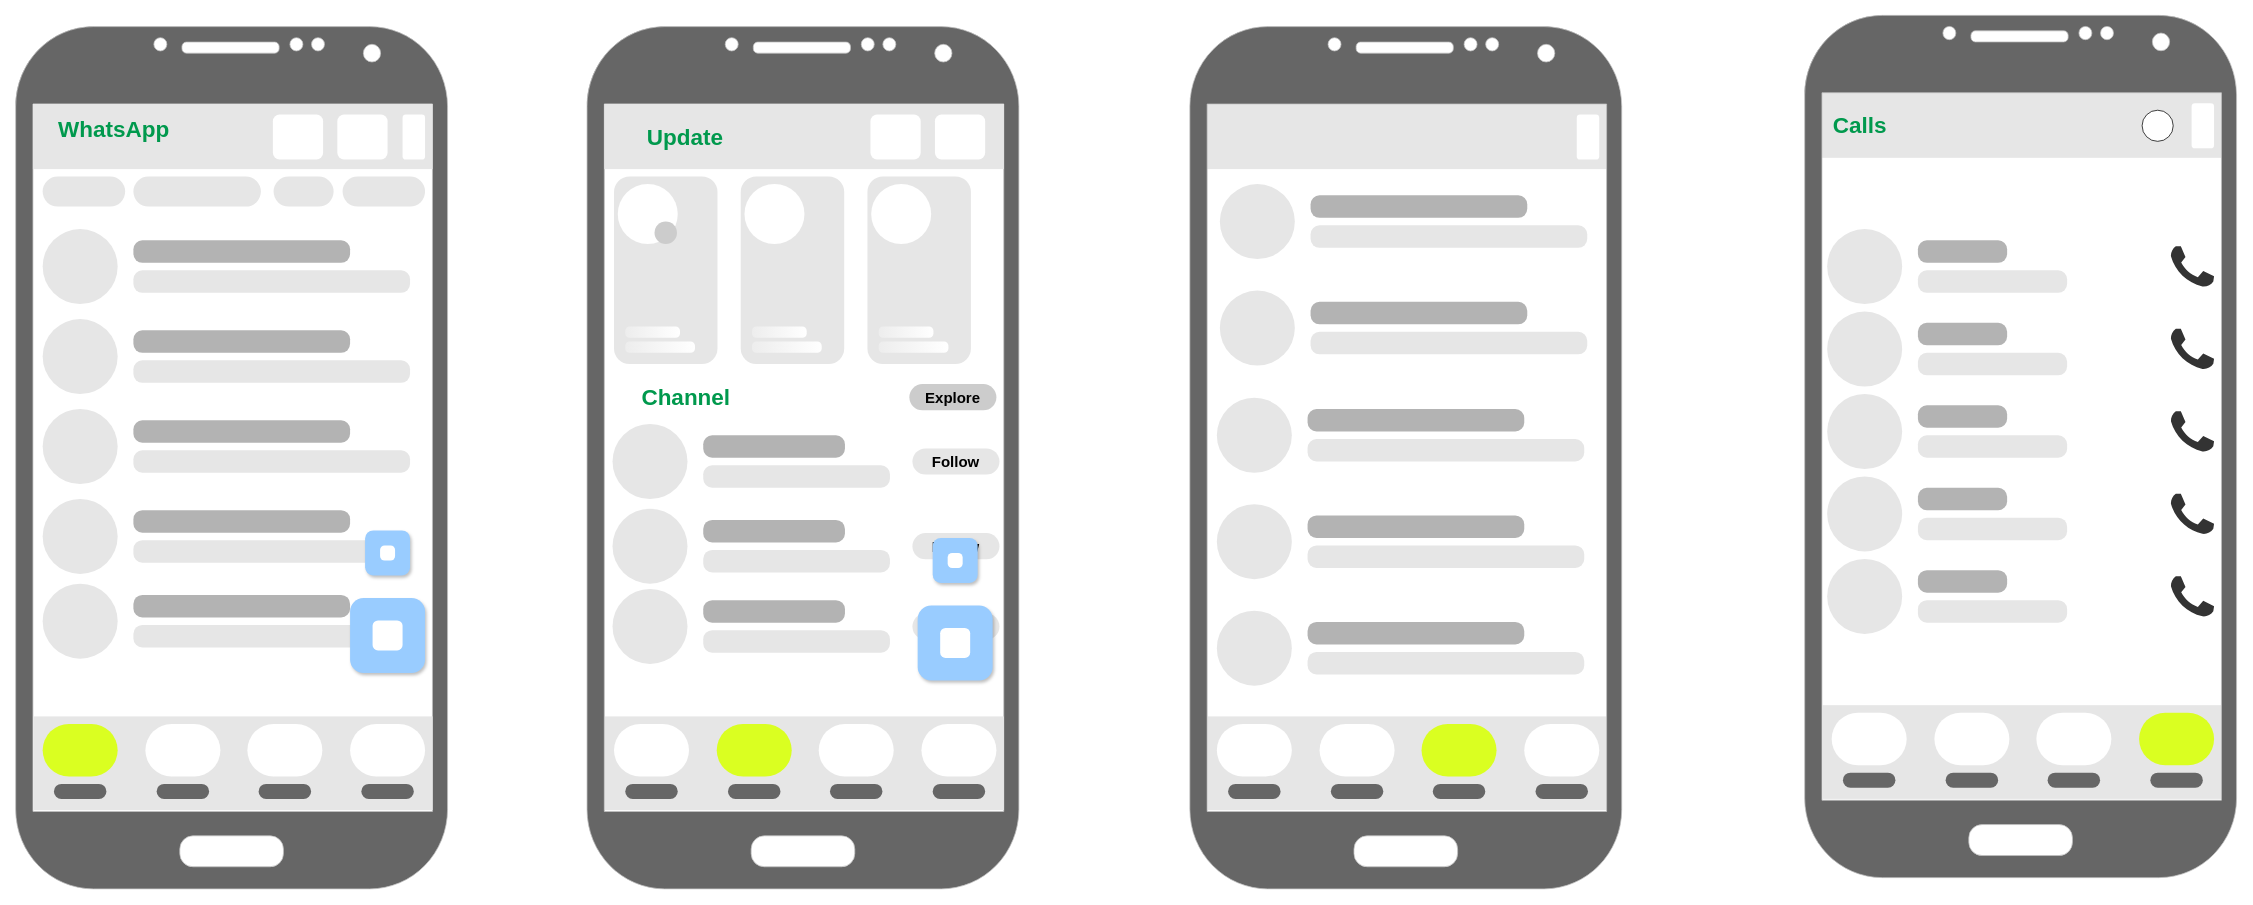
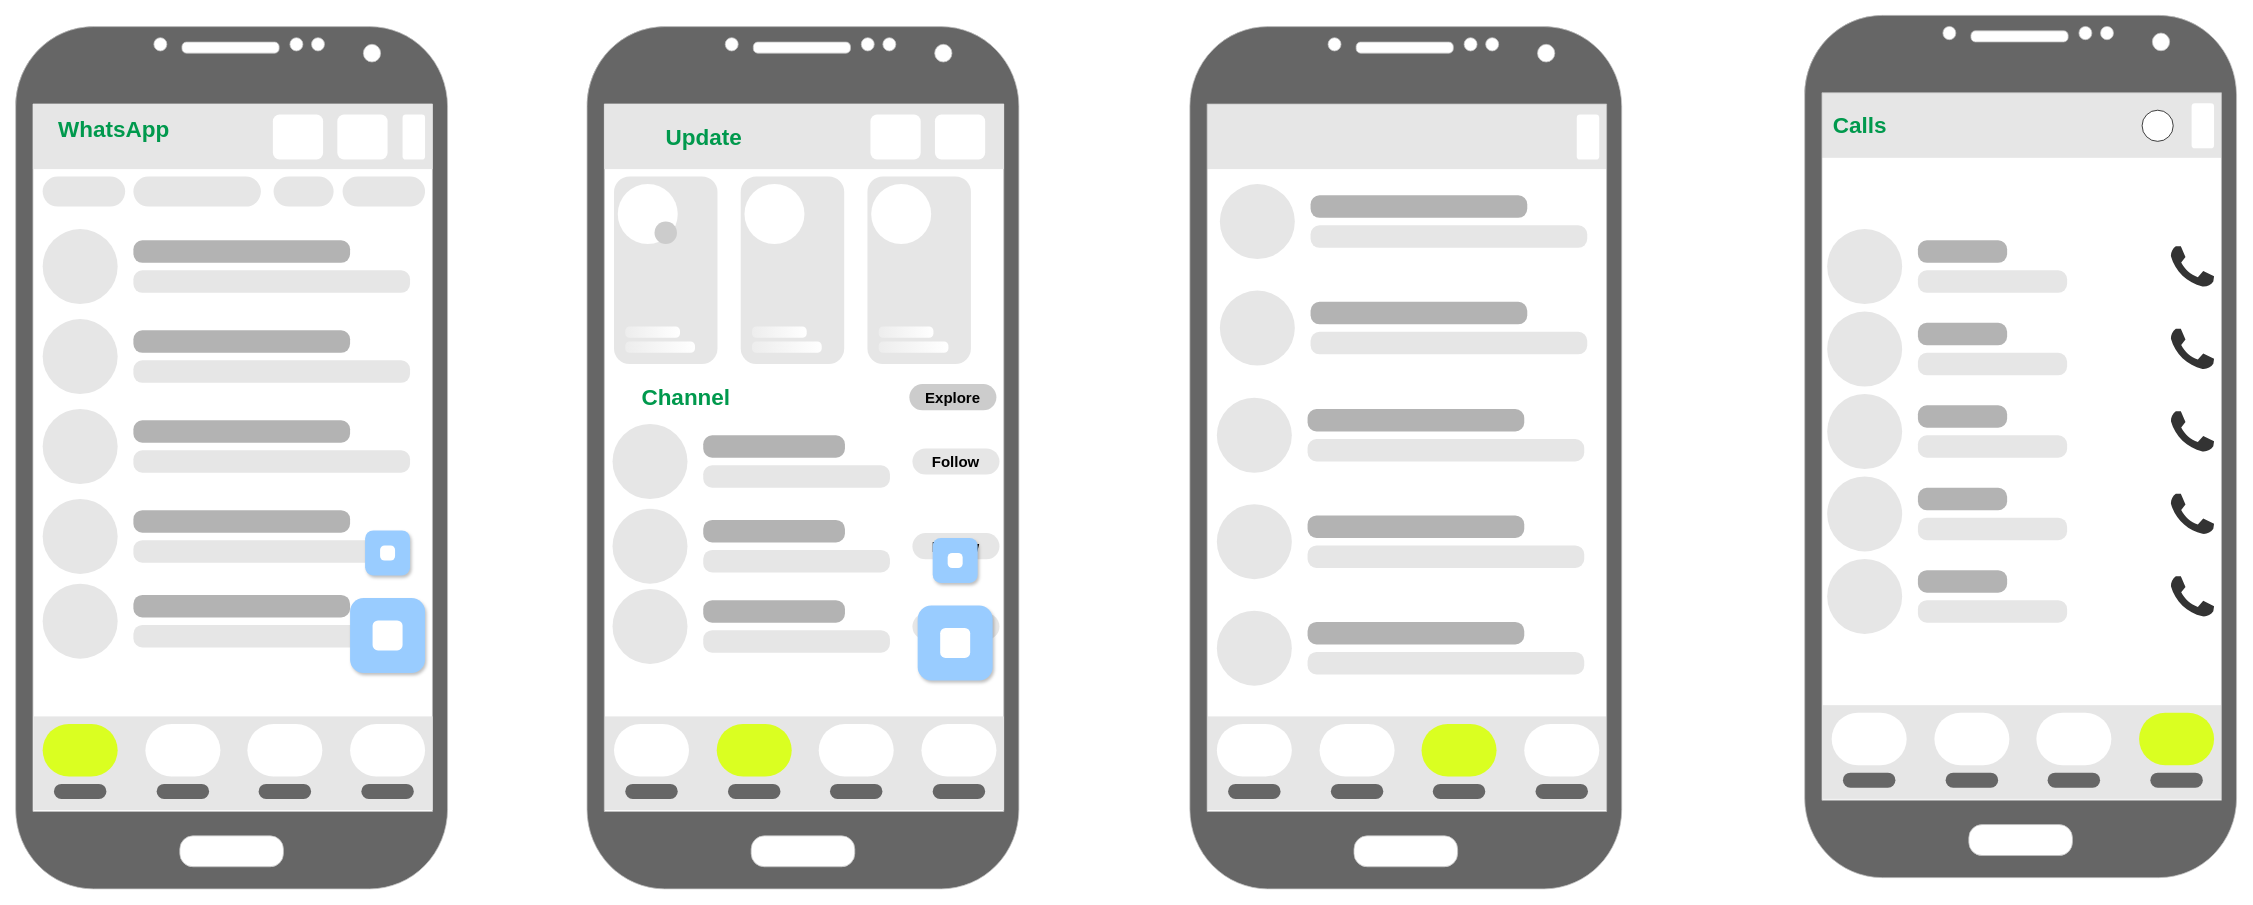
- <mxCell id="64" value="&lt;font style=&quot;font-size: 30px; color: rgb(0, 153, 77);&quot;&gt;&lt;b&gt;Update&lt;/b&gt;&lt;/font&gt;" style="text;html=1;align=center;verticalAlign=middle;whiteSpace=wrap;rounded=0;movable=0;resizable=0;rotatable=0;deletable=0;editable=0;locked=1;connectable=0;" vertex="1" parent="1"><mxGeometry x="818" y="152.25" width="190" height="58.5" as="geometry" /></mxCell>
+ <mxCell id="64" value="&lt;font style=&quot;font-size: 30px; color: rgb(0, 153, 77);&quot;&gt;&lt;b&gt;Update&lt;/b&gt;&lt;/font&gt;" style="text;html=1;align=center;verticalAlign=middle;whiteSpace=wrap;rounded=0;movable=0;resizable=0;rotatable=0;deletable=0;editable=0;locked=1;connectable=0;" vertex="1" parent="1"><mxGeometry x="843" y="152.25" width="190" height="58.5" as="geometry" /></mxCell>
